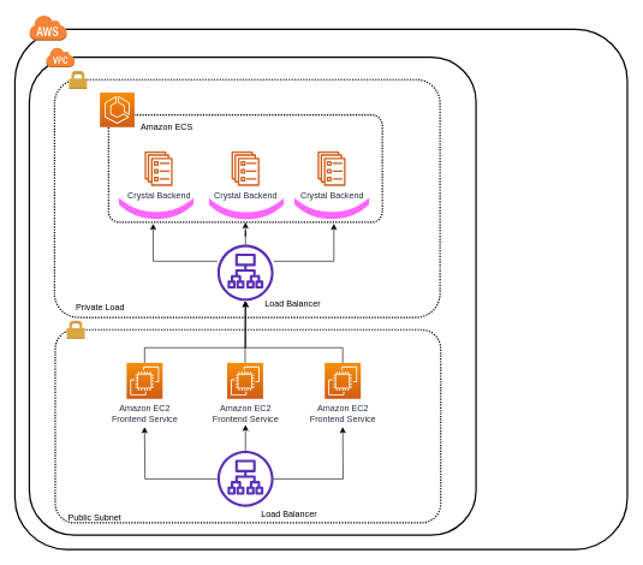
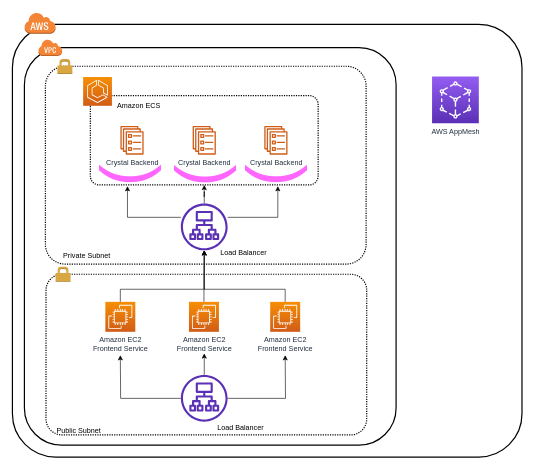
+ <mxCell id="38" value="AWS AppMesh" style="outlineConnect=0;fontColor=#232F3E;gradientColor=#945DF2;gradientDirection=north;fillColor=#5A30B5;strokeColor=#ffffff;dashed=0;verticalLabelPosition=bottom;verticalAlign=top;align=center;html=1;fontSize=12;fontStyle=0;aspect=fixed;shape=mxgraph.aws4.resourceIcon;resIcon=mxgraph.aws4.app_mesh;dashPattern=1 1;" vertex="1" parent="1"><mxGeometry x="720" y="127" width="78" height="78" as="geometry" /></mxCell>
- <mxCell id="29" value="Private Load" style="text;html=1;resizable=0;points=[];autosize=1;align=left;verticalAlign=top;spacingTop=-4;" vertex="1" parent="1"><mxGeometry x="103" y="417" width="90" height="10" as="geometry" /></mxCell>
+ <mxCell id="29" value="Private Subnet" style="text;html=1;resizable=0;points=[];autosize=1;align=left;verticalAlign=top;spacingTop=-4;" vertex="1" parent="1"><mxGeometry x="103" y="417" width="90" height="10" as="geometry" /></mxCell>
